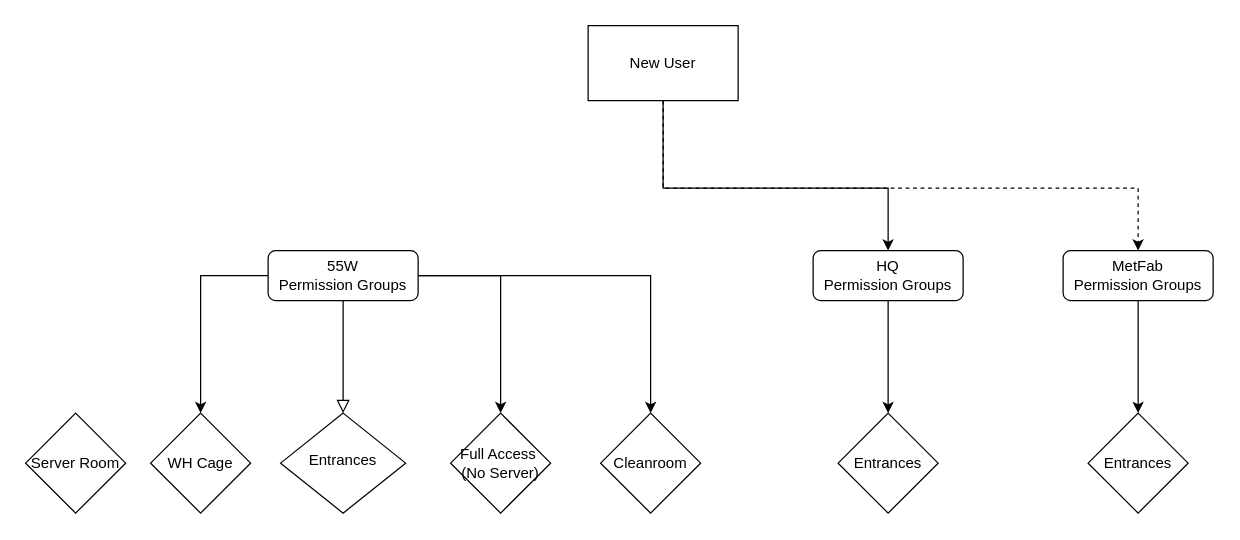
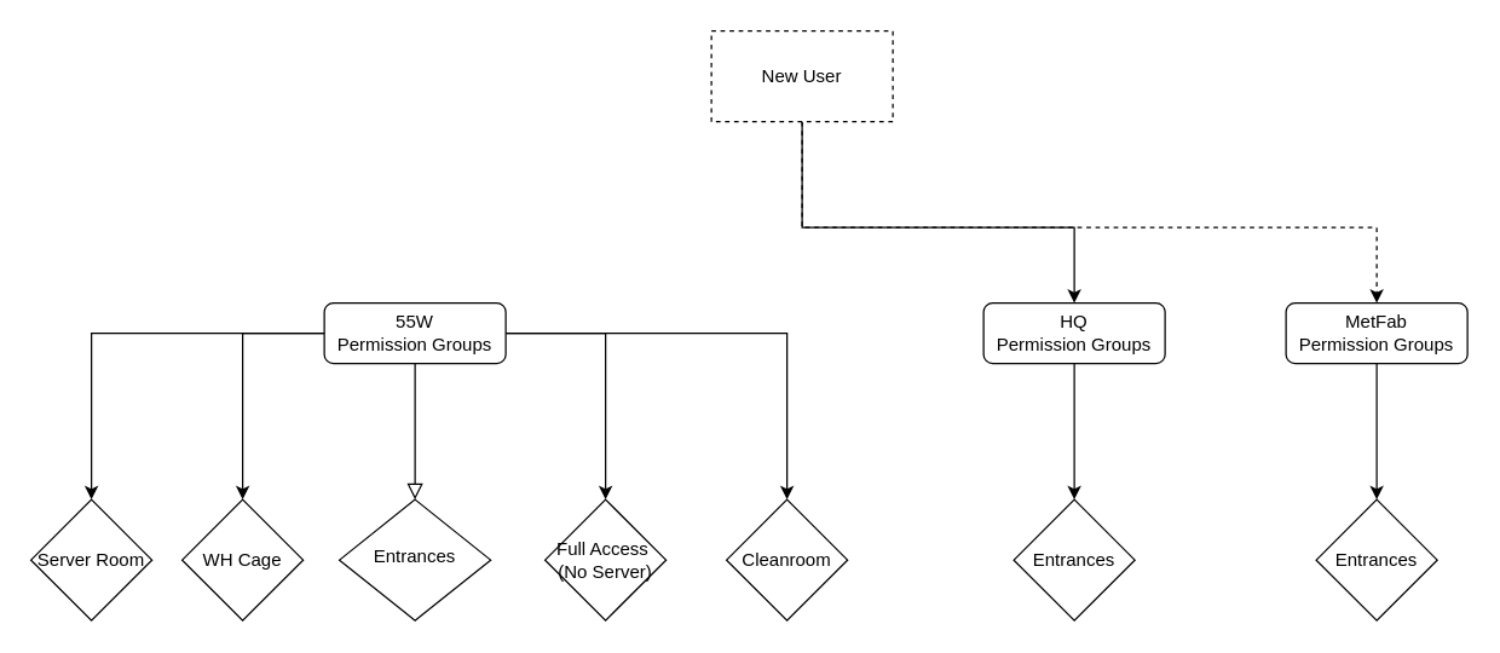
- <mxCell id="21" value="New User" style="rounded=0;whiteSpace=wrap;html=1;" vertex="1" parent="1"><mxGeometry x="470" y="20" width="120" height="60" as="geometry" /></mxCell>
+ <mxCell id="21" value="New User" style="rounded=0;whiteSpace=wrap;html=1;dashed=1;" vertex="1" parent="1"><mxGeometry x="470" y="20" width="120" height="60" as="geometry" /></mxCell>
+ <mxCell id="3" style="edgeStyle=orthogonalEdgeStyle;rounded=0;orthogonalLoop=1;jettySize=auto;html=1;" edge="1" parent="1" source="7" target="9"><mxGeometry relative="1" as="geometry" /></mxCell>
